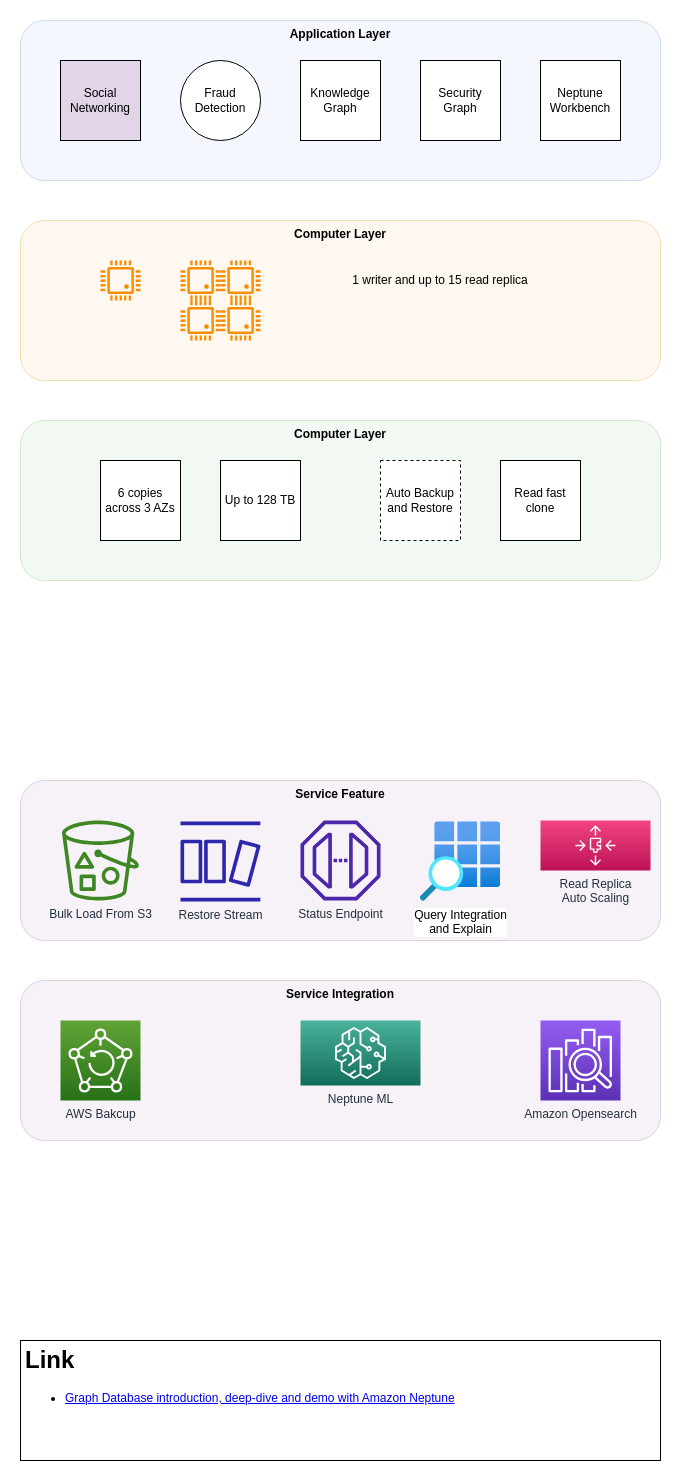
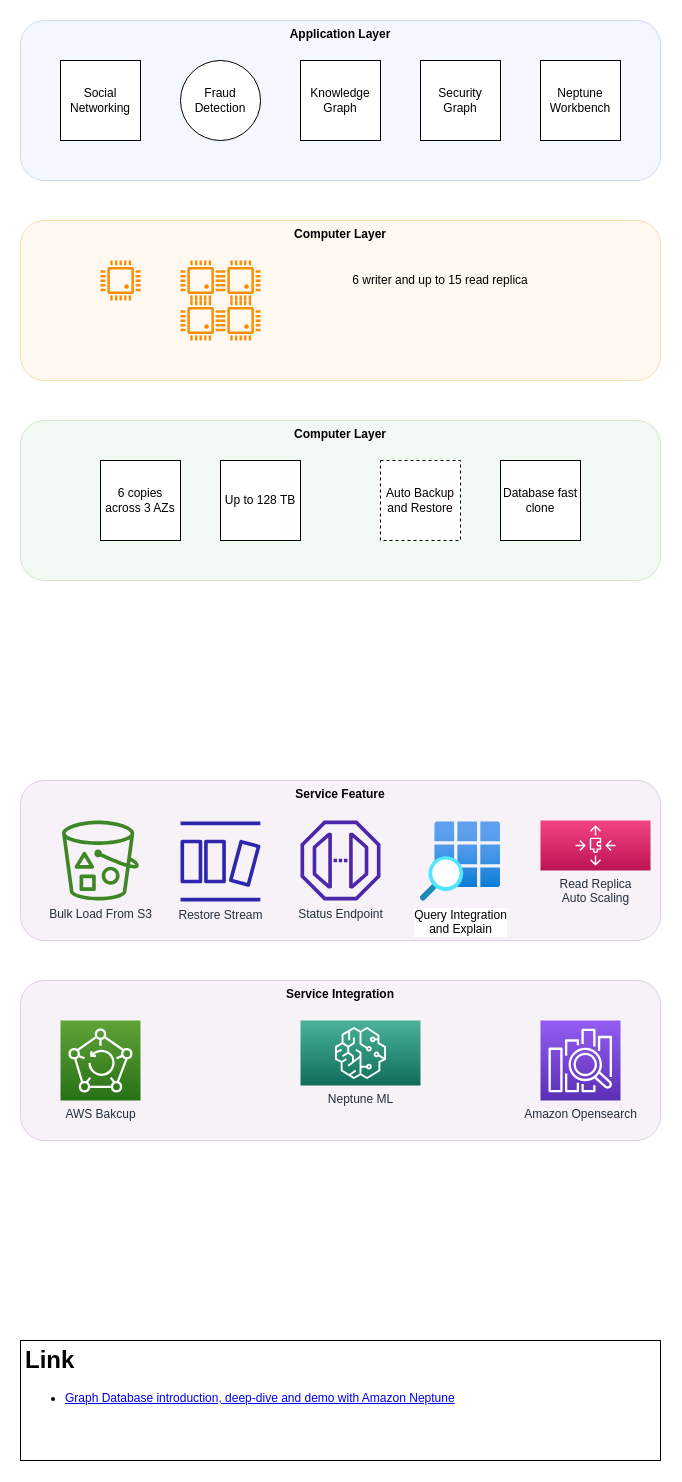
- <mxCell id="7" value="Social Networking" style="whiteSpace=wrap;html=1;aspect=fixed;fillColor=#e1d5e7;" parent="1" vertex="1"><mxGeometry x="60" y="60" width="80" height="80" as="geometry" /></mxCell>
+ <mxCell id="7" value="Social Networking" style="whiteSpace=wrap;html=1;aspect=fixed;" parent="1" vertex="1"><mxGeometry x="60" y="60" width="80" height="80" as="geometry" /></mxCell>
- <mxCell id="14" value="1 writer and up to 15 read replica" style="text;html=1;strokeColor=none;fillColor=none;align=center;verticalAlign=middle;whiteSpace=wrap;rounded=0;" parent="1" vertex="1"><mxGeometry x="300" y="260" width="280" height="40" as="geometry" /></mxCell>
+ <mxCell id="14" value="6 writer and up to 15 read replica" style="text;html=1;strokeColor=none;fillColor=none;align=center;verticalAlign=middle;whiteSpace=wrap;rounded=0;" parent="1" vertex="1"><mxGeometry x="300" y="260" width="280" height="40" as="geometry" /></mxCell>
- <mxCell id="22" value="Read fast clone" style="whiteSpace=wrap;html=1;aspect=fixed;" parent="1" vertex="1"><mxGeometry x="500" y="460" width="80" height="80" as="geometry" /></mxCell>
+ <mxCell id="22" value="Database fast clone" style="whiteSpace=wrap;html=1;aspect=fixed;" parent="1" vertex="1"><mxGeometry x="500" y="460" width="80" height="80" as="geometry" /></mxCell>
